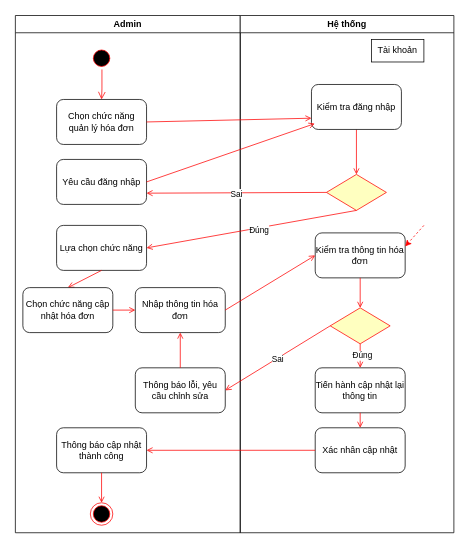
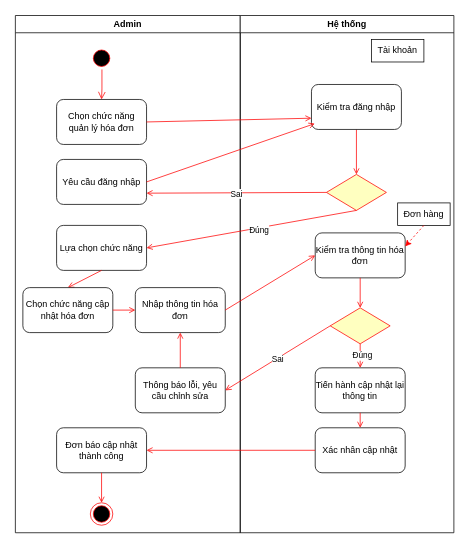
+ <mxCell id="29" value="Đơn hàng" style="rounded=0;whiteSpace=wrap;html=1;" vertex="1" parent="17"><mxGeometry x="210" y="250" width="70" height="30" as="geometry" /></mxCell>
- <mxCell id="14" value="Thông báo cập nhật thành công" style="rounded=1;whiteSpace=wrap;html=1;" vertex="1" parent="2"><mxGeometry x="55" y="550" width="120" height="60" as="geometry" /></mxCell>
+ <mxCell id="14" value="Đơn báo cập nhật thành công" style="rounded=1;whiteSpace=wrap;html=1;" vertex="1" parent="2"><mxGeometry x="55" y="550" width="120" height="60" as="geometry" /></mxCell>
